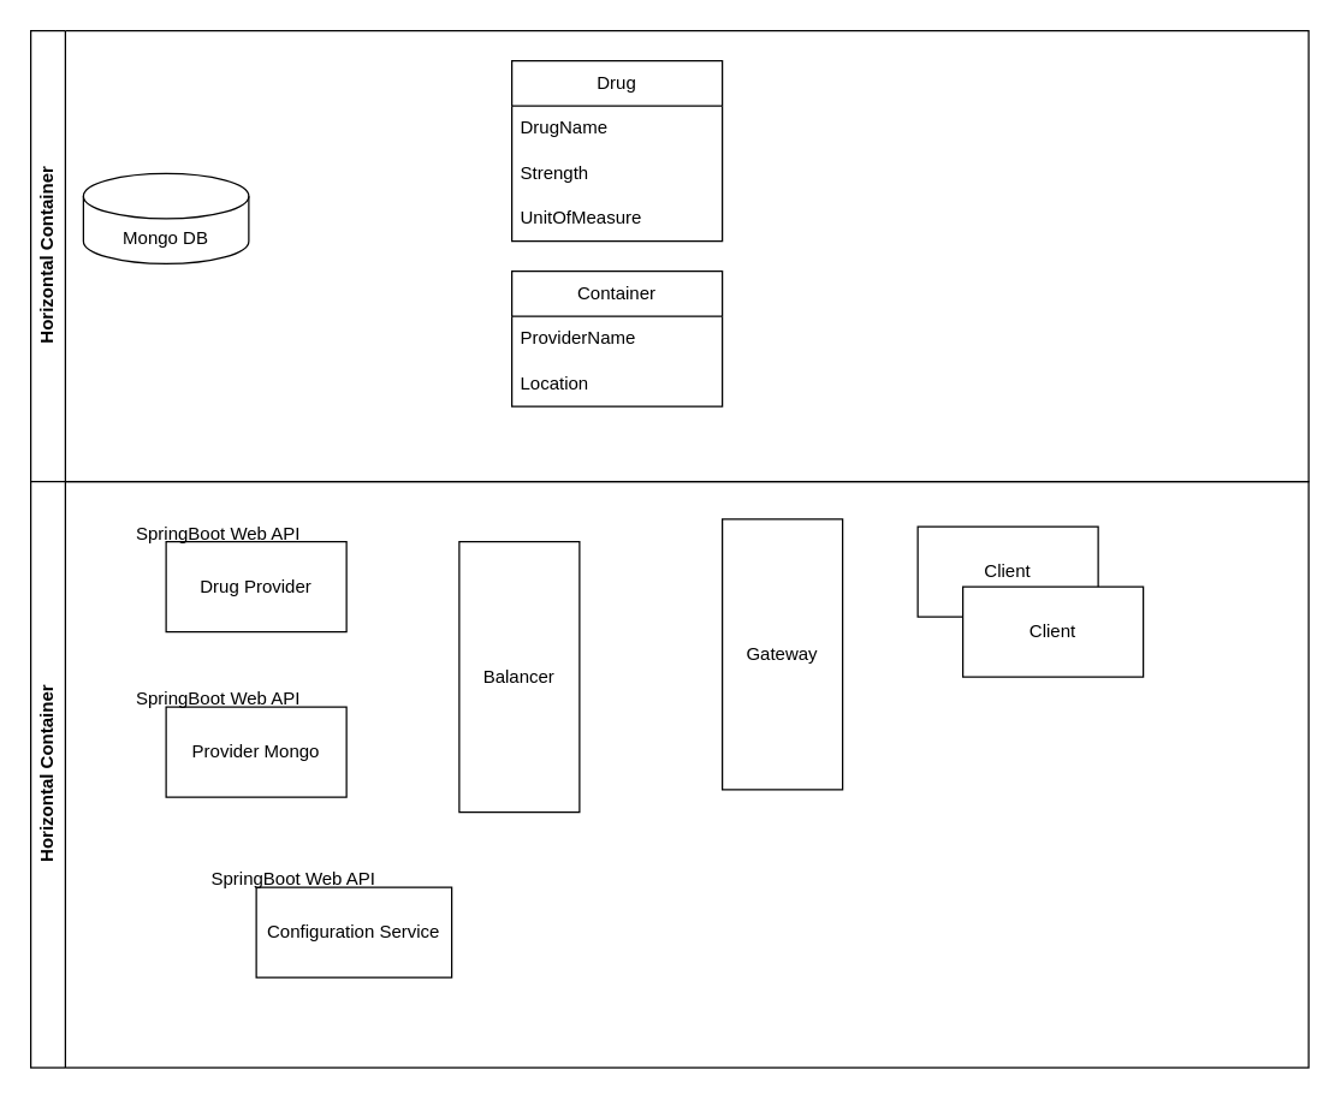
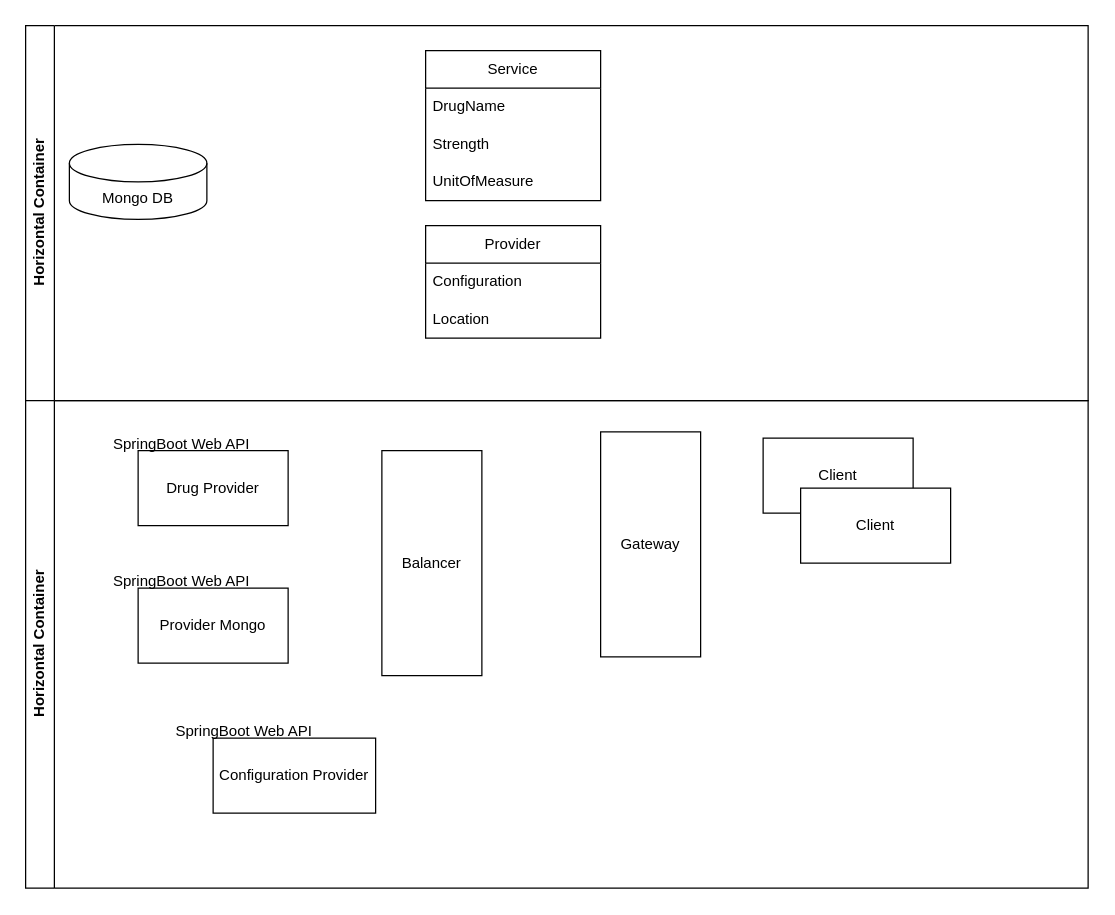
- <mxCell id="3" value="Drug" style="swimlane;fontStyle=0;childLayout=stackLayout;horizontal=1;startSize=30;horizontalStack=0;resizeParent=1;resizeParentMax=0;resizeLast=0;collapsible=1;marginBottom=0;whiteSpace=wrap;html=1;" vertex="1" parent="1"><mxGeometry x="340" y="40" width="140" height="120" as="geometry" /></mxCell>
+ <mxCell id="3" value="Service" style="swimlane;fontStyle=0;childLayout=stackLayout;horizontal=1;startSize=30;horizontalStack=0;resizeParent=1;resizeParentMax=0;resizeLast=0;collapsible=1;marginBottom=0;whiteSpace=wrap;html=1;" vertex="1" parent="1"><mxGeometry x="340" y="40" width="140" height="120" as="geometry" /></mxCell>
- <mxCell id="7" value="Container" style="swimlane;fontStyle=0;childLayout=stackLayout;horizontal=1;startSize=30;horizontalStack=0;resizeParent=1;resizeParentMax=0;resizeLast=0;collapsible=1;marginBottom=0;whiteSpace=wrap;html=1;" vertex="1" parent="1"><mxGeometry x="340" y="180" width="140" height="90" as="geometry" /></mxCell>
+ <mxCell id="7" value="Provider" style="swimlane;fontStyle=0;childLayout=stackLayout;horizontal=1;startSize=30;horizontalStack=0;resizeParent=1;resizeParentMax=0;resizeLast=0;collapsible=1;marginBottom=0;whiteSpace=wrap;html=1;" vertex="1" parent="1"><mxGeometry x="340" y="180" width="140" height="90" as="geometry" /></mxCell>
- <mxCell id="8" value="ProviderName" style="text;strokeColor=none;fillColor=none;align=left;verticalAlign=middle;spacingLeft=4;spacingRight=4;overflow=hidden;points=[[0,0.5],[1,0.5]];portConstraint=eastwest;rotatable=0;whiteSpace=wrap;html=1;" vertex="1" parent="7"><mxGeometry y="30" width="140" height="30" as="geometry" /></mxCell>
+ <mxCell id="8" value="Configuration" style="text;strokeColor=none;fillColor=none;align=left;verticalAlign=middle;spacingLeft=4;spacingRight=4;overflow=hidden;points=[[0,0.5],[1,0.5]];portConstraint=eastwest;rotatable=0;whiteSpace=wrap;html=1;" vertex="1" parent="7"><mxGeometry y="30" width="140" height="30" as="geometry" /></mxCell>
- <mxCell id="20" value="Configuration Service" style="rounded=0;whiteSpace=wrap;html=1;" vertex="1" parent="11"><mxGeometry x="150" y="270" width="130" height="60" as="geometry" /></mxCell>
+ <mxCell id="20" value="Configuration Provider" style="rounded=0;whiteSpace=wrap;html=1;" vertex="1" parent="11"><mxGeometry x="150" y="270" width="130" height="60" as="geometry" /></mxCell>
